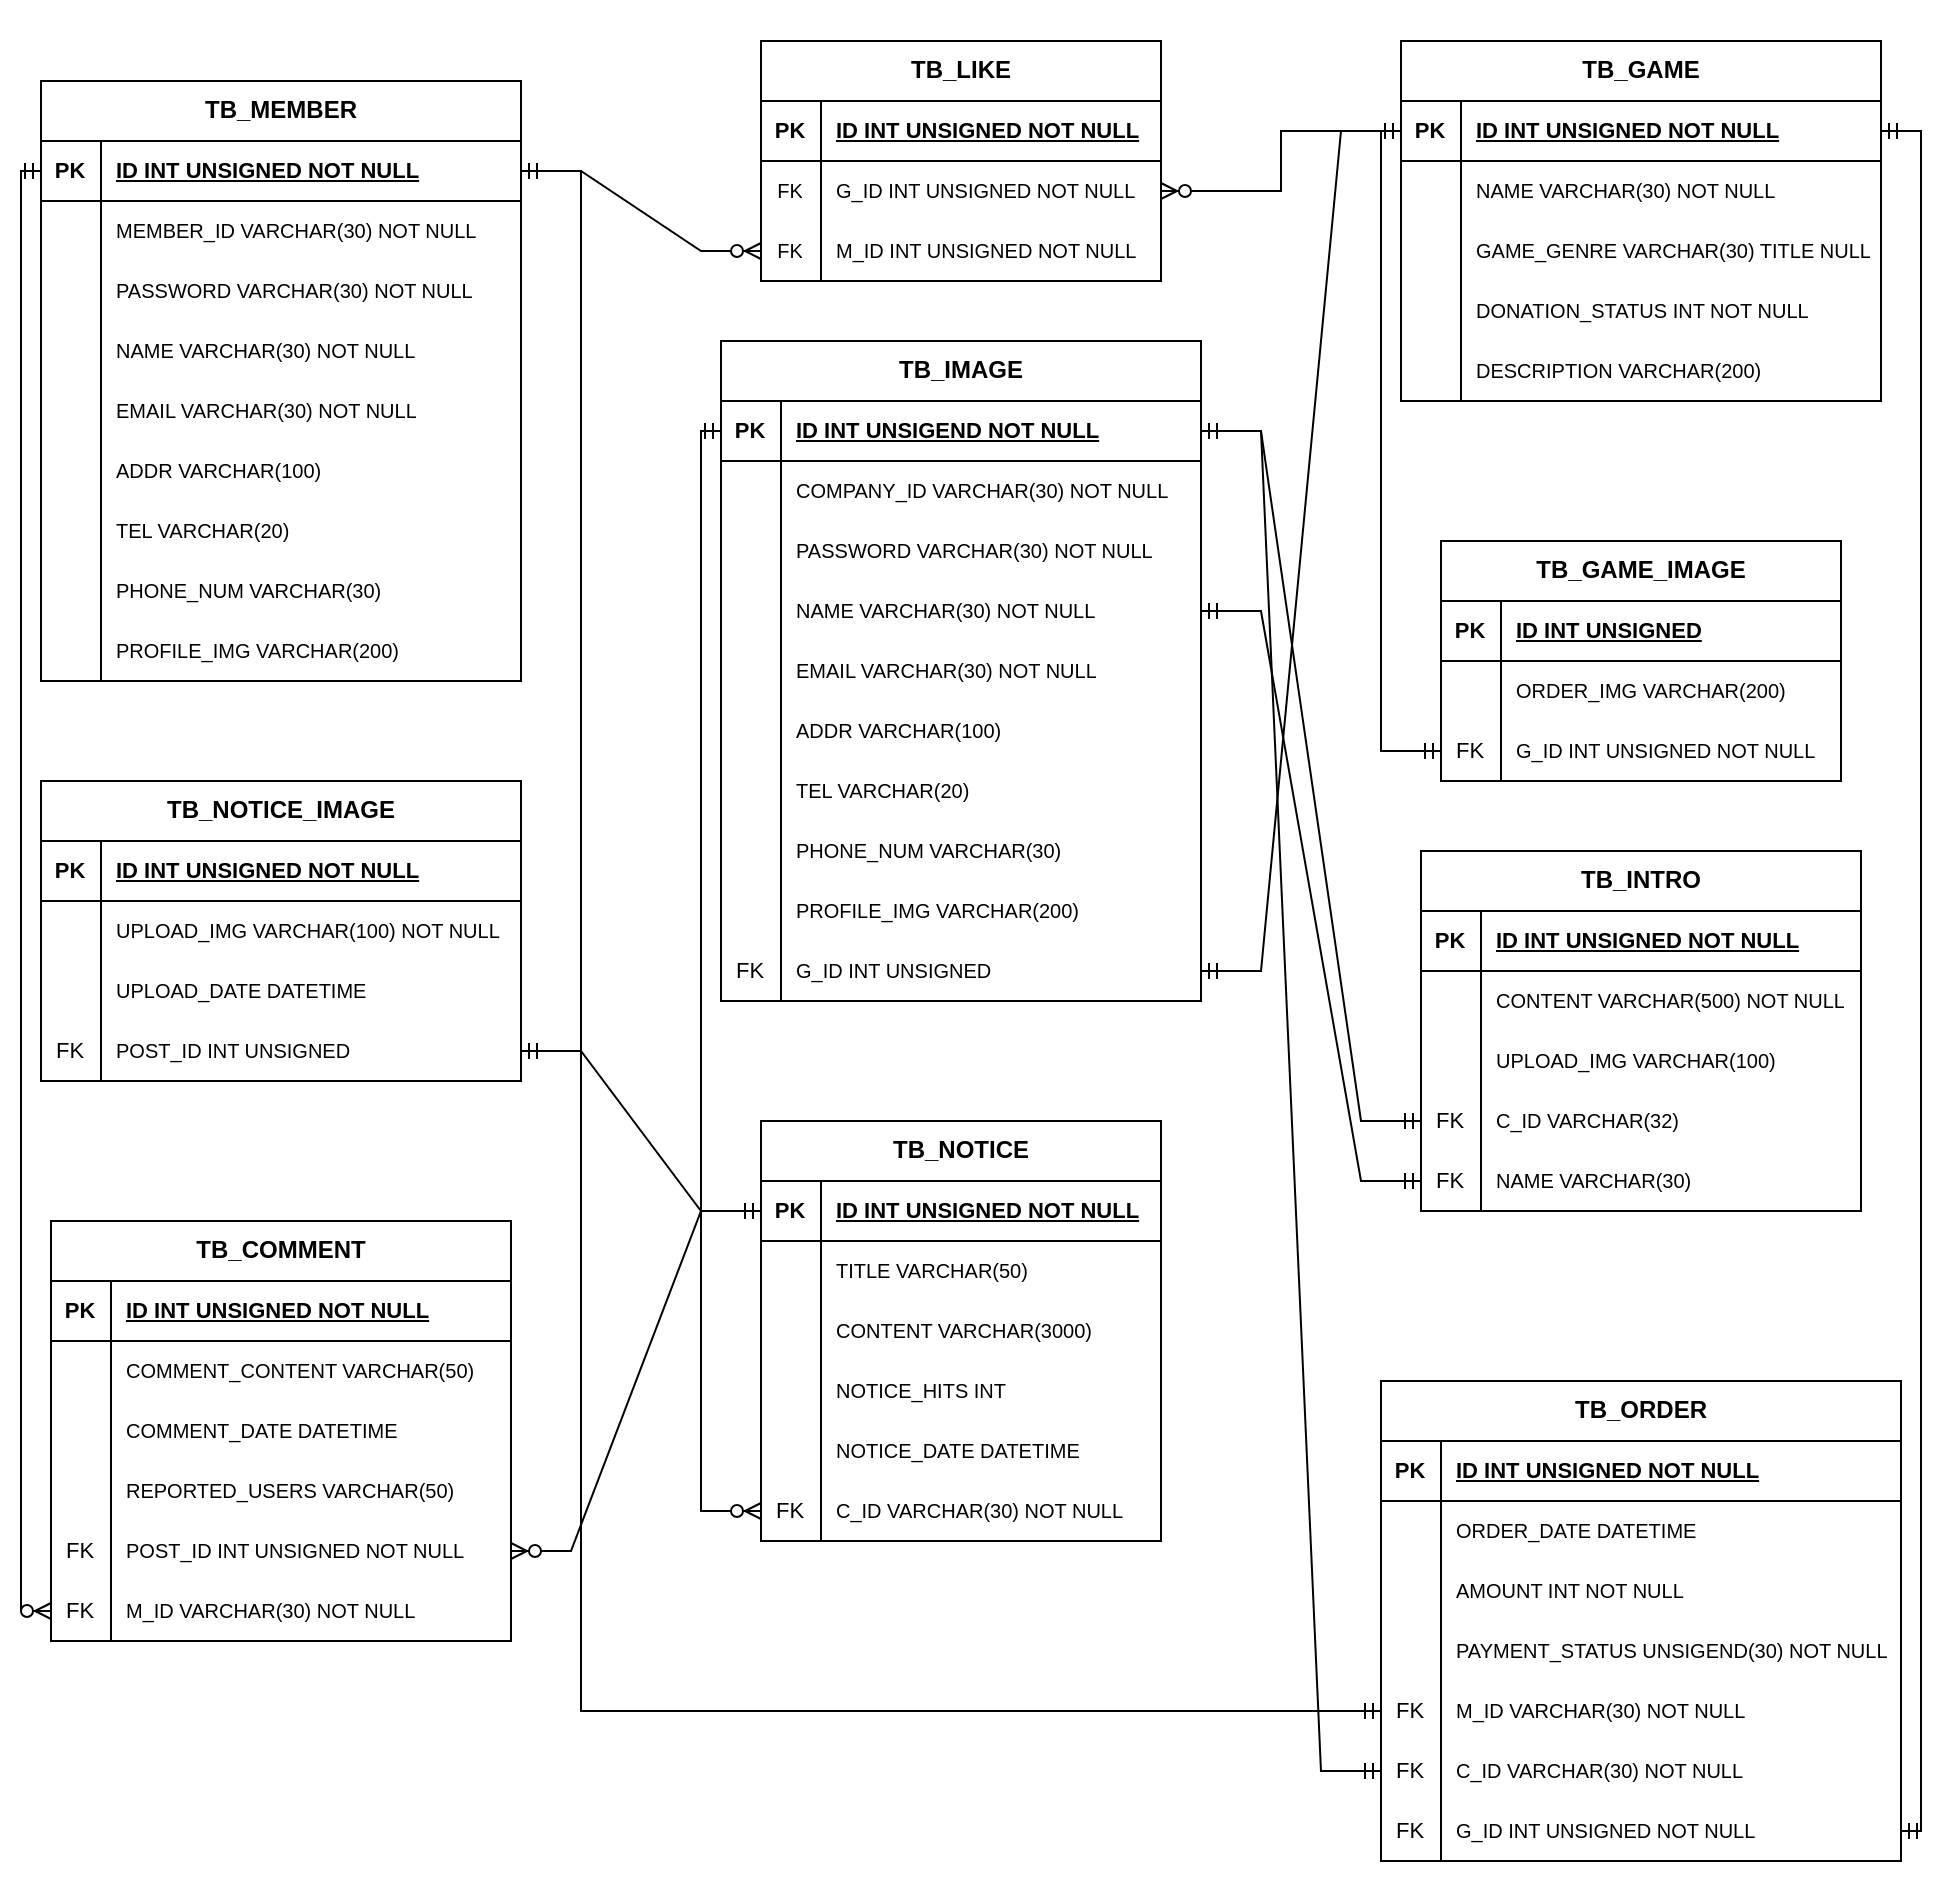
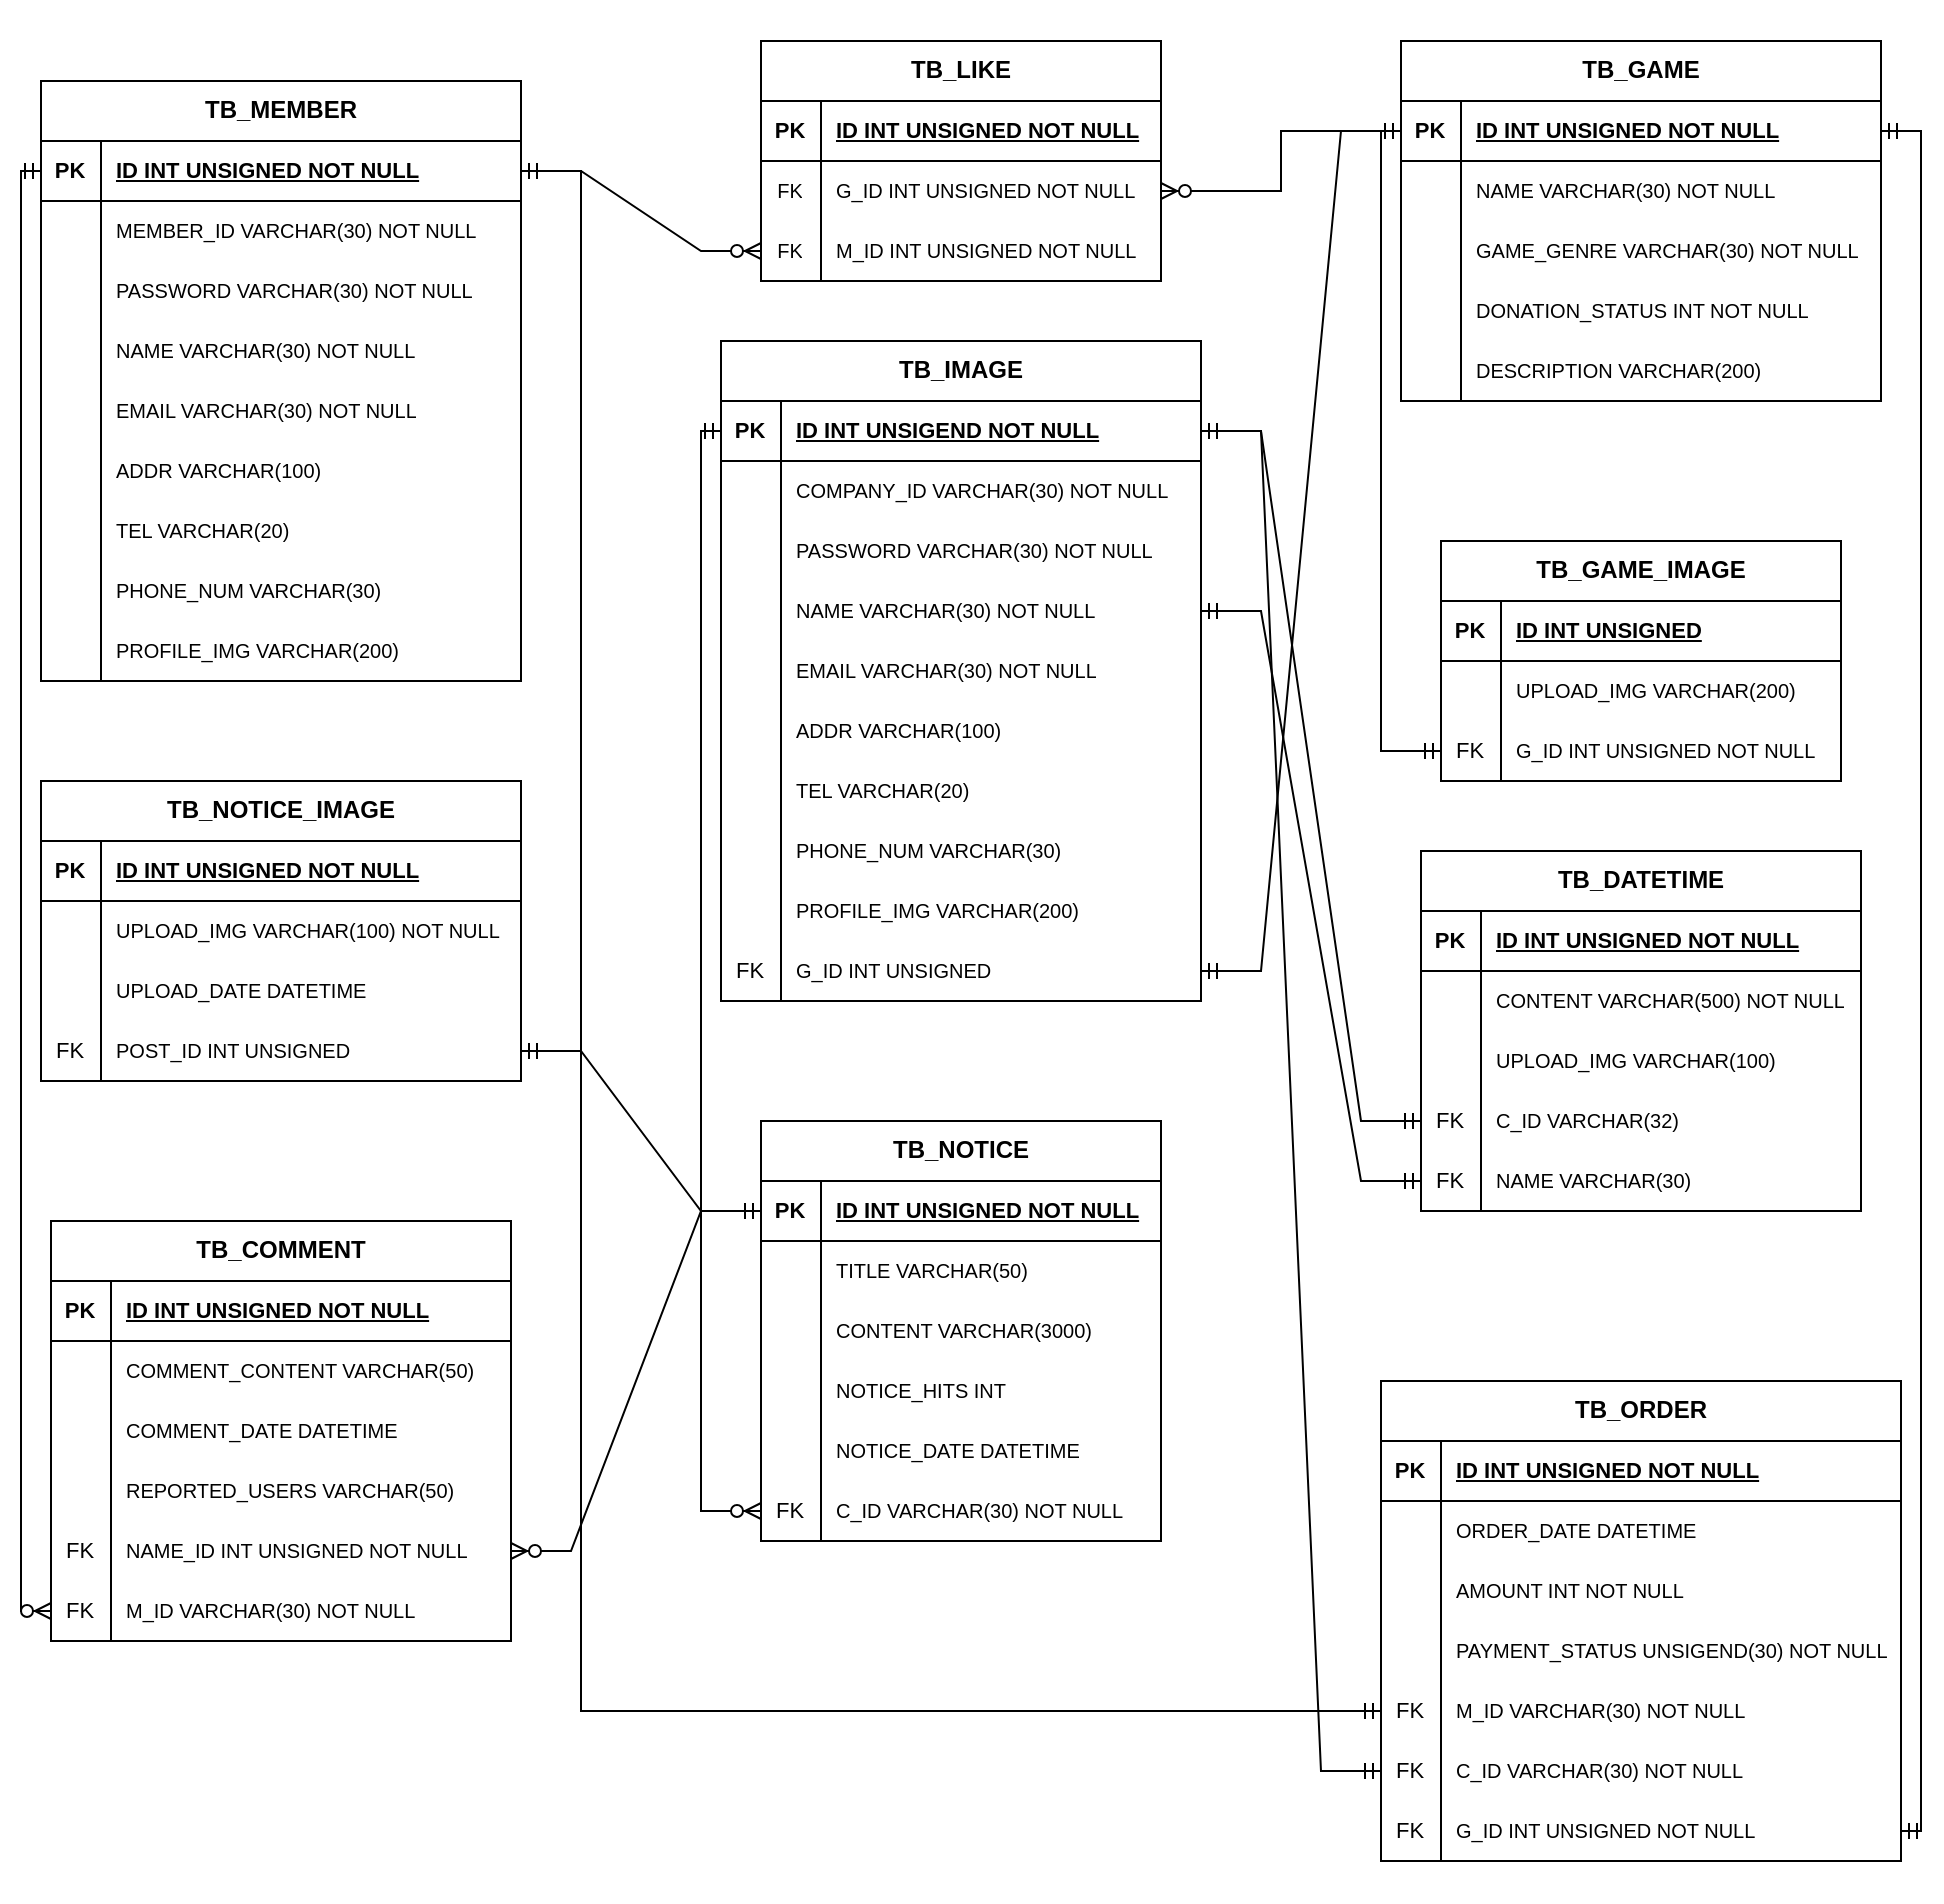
- <mxCell id="39" value="&lt;font style=&quot;font-size: 10px;&quot;&gt;GAME_GENRE VARCHAR(30) TITLE NULL&lt;/font&gt;" style="shape=partialRectangle;connectable=0;fillColor=none;top=0;left=0;bottom=0;right=0;align=left;spacingLeft=6;overflow=hidden;whiteSpace=wrap;html=1;fontSize=10;" parent="37" vertex="1"><mxGeometry x="30" width="210" height="30" as="geometry"><mxRectangle width="210" height="30" as="alternateBounds" /></mxGeometry></mxCell>
+ <mxCell id="39" value="&lt;font style=&quot;font-size: 10px;&quot;&gt;GAME_GENRE VARCHAR(30) NOT NULL&lt;/font&gt;" style="shape=partialRectangle;connectable=0;fillColor=none;top=0;left=0;bottom=0;right=0;align=left;spacingLeft=6;overflow=hidden;whiteSpace=wrap;html=1;fontSize=10;" parent="37" vertex="1"><mxGeometry x="30" width="210" height="30" as="geometry"><mxRectangle width="210" height="30" as="alternateBounds" /></mxGeometry></mxCell>
- <mxCell id="182" value="ORDER_IMG VARCHAR(200)" style="shape=partialRectangle;connectable=0;fillColor=none;top=0;left=0;bottom=0;right=0;align=left;spacingLeft=6;overflow=hidden;whiteSpace=wrap;html=1;fontSize=10;" parent="180" vertex="1"><mxGeometry x="30" width="170" height="30" as="geometry"><mxRectangle width="170" height="30" as="alternateBounds" /></mxGeometry></mxCell>
+ <mxCell id="182" value="UPLOAD_IMG VARCHAR(200)" style="shape=partialRectangle;connectable=0;fillColor=none;top=0;left=0;bottom=0;right=0;align=left;spacingLeft=6;overflow=hidden;whiteSpace=wrap;html=1;fontSize=10;" parent="180" vertex="1"><mxGeometry x="30" width="170" height="30" as="geometry"><mxRectangle width="170" height="30" as="alternateBounds" /></mxGeometry></mxCell>
- <mxCell id="106" value="TB_INTRO" style="shape=table;startSize=30;container=1;collapsible=1;childLayout=tableLayout;fixedRows=1;rowLines=0;fontStyle=1;align=center;resizeLast=1;html=1;" parent="1" vertex="1"><mxGeometry x="710" y="425" width="220" height="180" as="geometry" /></mxCell>
+ <mxCell id="106" value="TB_DATETIME" style="shape=table;startSize=30;container=1;collapsible=1;childLayout=tableLayout;fixedRows=1;rowLines=0;fontStyle=1;align=center;resizeLast=1;html=1;" parent="1" vertex="1"><mxGeometry x="710" y="425" width="220" height="180" as="geometry" /></mxCell>
- <mxCell id="137" value="POST_ID INT UNSIGNED NOT NULL" style="shape=partialRectangle;connectable=0;fillColor=none;top=0;left=0;bottom=0;right=0;align=left;spacingLeft=6;overflow=hidden;whiteSpace=wrap;html=1;fontSize=10;" parent="135" vertex="1"><mxGeometry x="30" width="200" height="30" as="geometry"><mxRectangle width="200" height="30" as="alternateBounds" /></mxGeometry></mxCell>
+ <mxCell id="137" value="NAME_ID INT UNSIGNED NOT NULL" style="shape=partialRectangle;connectable=0;fillColor=none;top=0;left=0;bottom=0;right=0;align=left;spacingLeft=6;overflow=hidden;whiteSpace=wrap;html=1;fontSize=10;" parent="135" vertex="1"><mxGeometry x="30" width="200" height="30" as="geometry"><mxRectangle width="200" height="30" as="alternateBounds" /></mxGeometry></mxCell>
